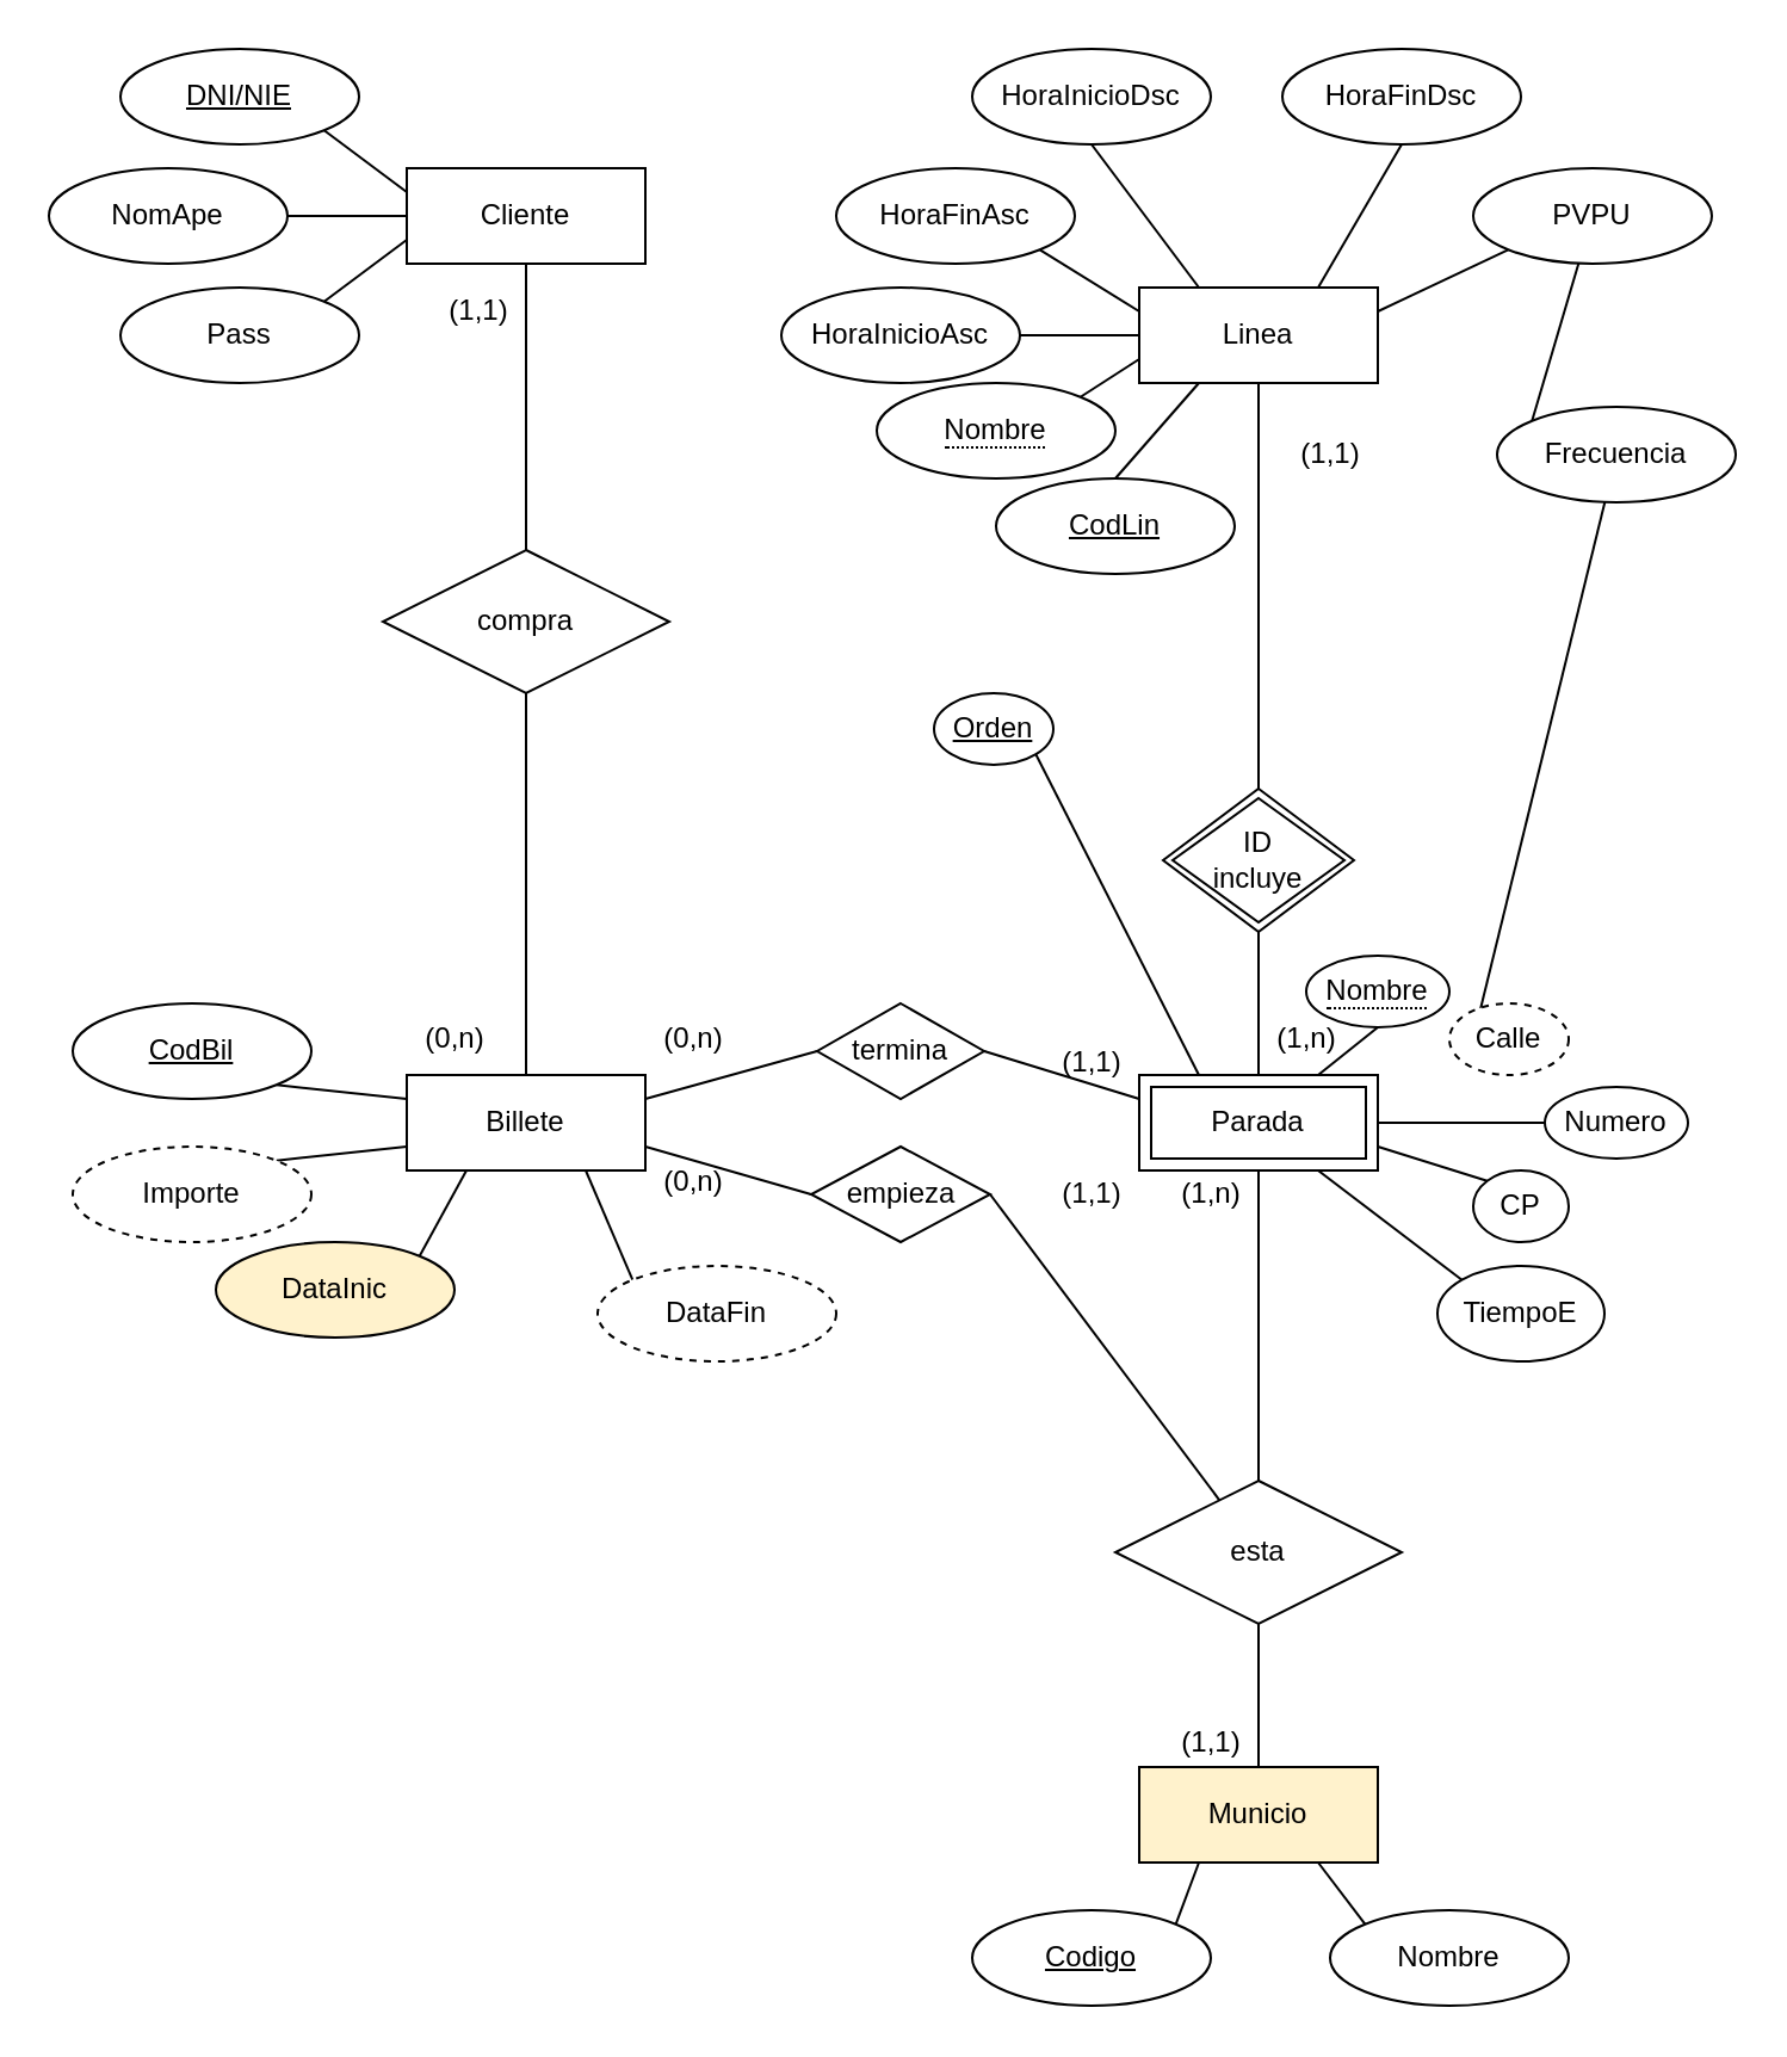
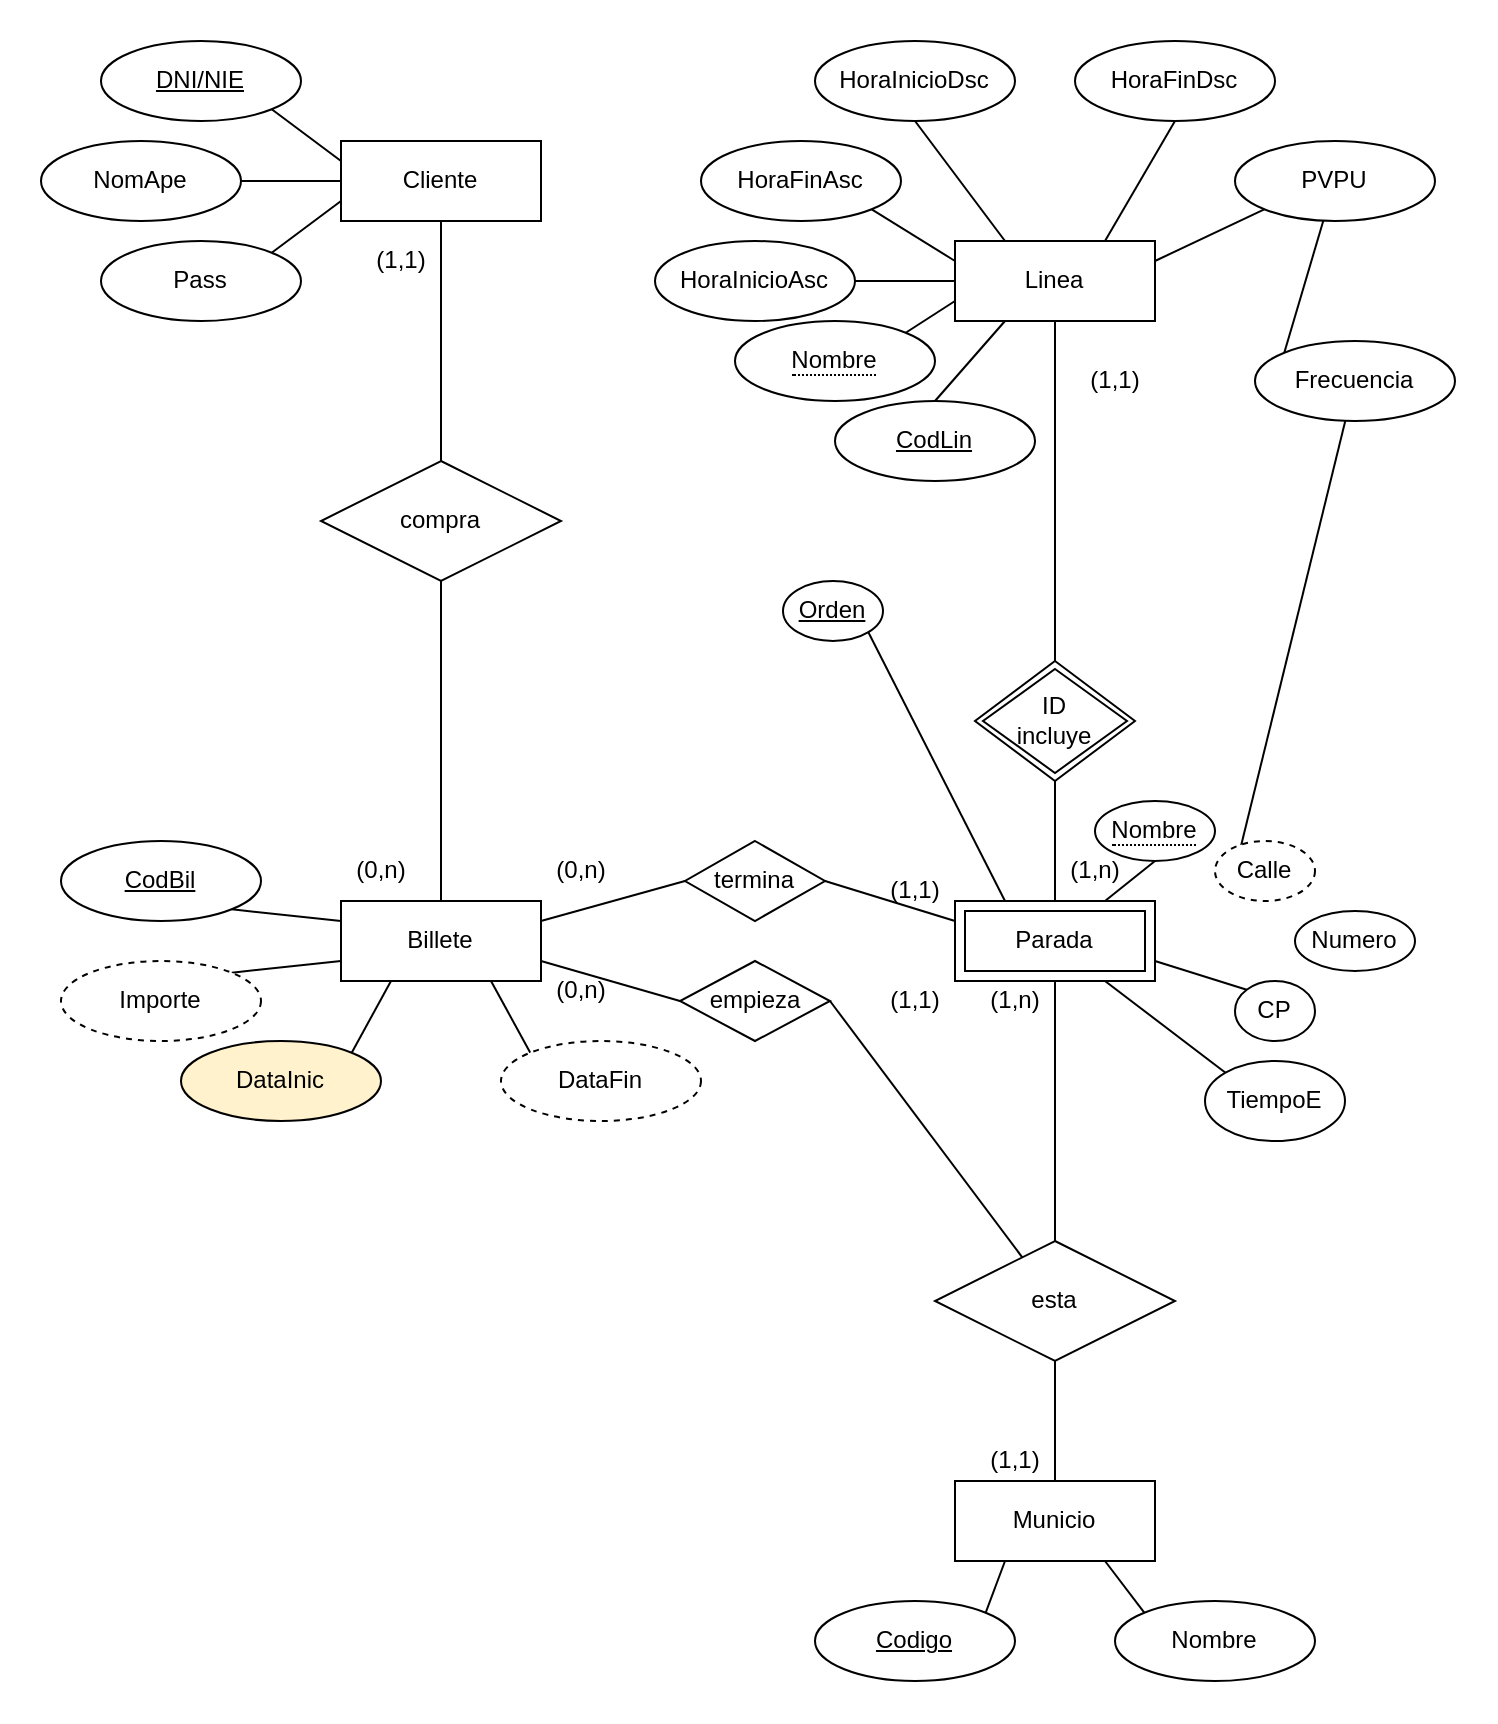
- <mxCell id="34" style="edgeStyle=none;rounded=0;orthogonalLoop=1;jettySize=auto;html=1;exitX=0;exitY=0.5;exitDx=0;exitDy=0;entryX=1;entryY=0.5;entryDx=0;entryDy=0;endArrow=none;endFill=0;" edge="1" parent="1" source="35" target="17"><mxGeometry relative="1" as="geometry" /></mxCell>
- <mxCell id="77" value="DataFin" style="ellipse;whiteSpace=wrap;html=1;align=center;dashed=1;" vertex="1" parent="1"><mxGeometry x="250" y="530" width="100" height="40" as="geometry" /></mxCell>
+ <mxCell id="77" value="DataFin" style="ellipse;whiteSpace=wrap;html=1;align=center;dashed=1;" vertex="1" parent="1"><mxGeometry x="250" y="520" width="100" height="40" as="geometry" /></mxCell>
- <mxCell id="38" value="Municio" style="whiteSpace=wrap;html=1;align=center;fillColor=#fff2cc;" parent="1" vertex="1"><mxGeometry x="477" y="740" width="100" height="40" as="geometry" /></mxCell>
+ <mxCell id="38" value="Municio" style="whiteSpace=wrap;html=1;align=center;" parent="1" vertex="1"><mxGeometry x="477" y="740" width="100" height="40" as="geometry" /></mxCell>
